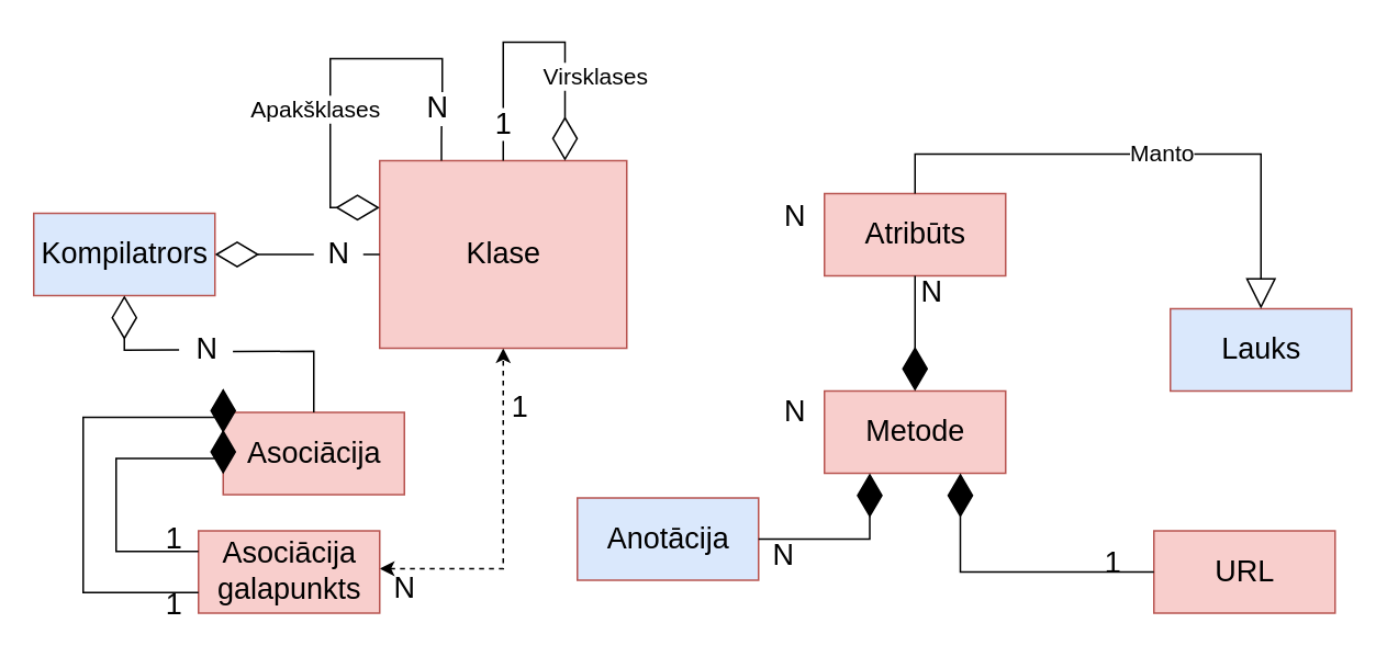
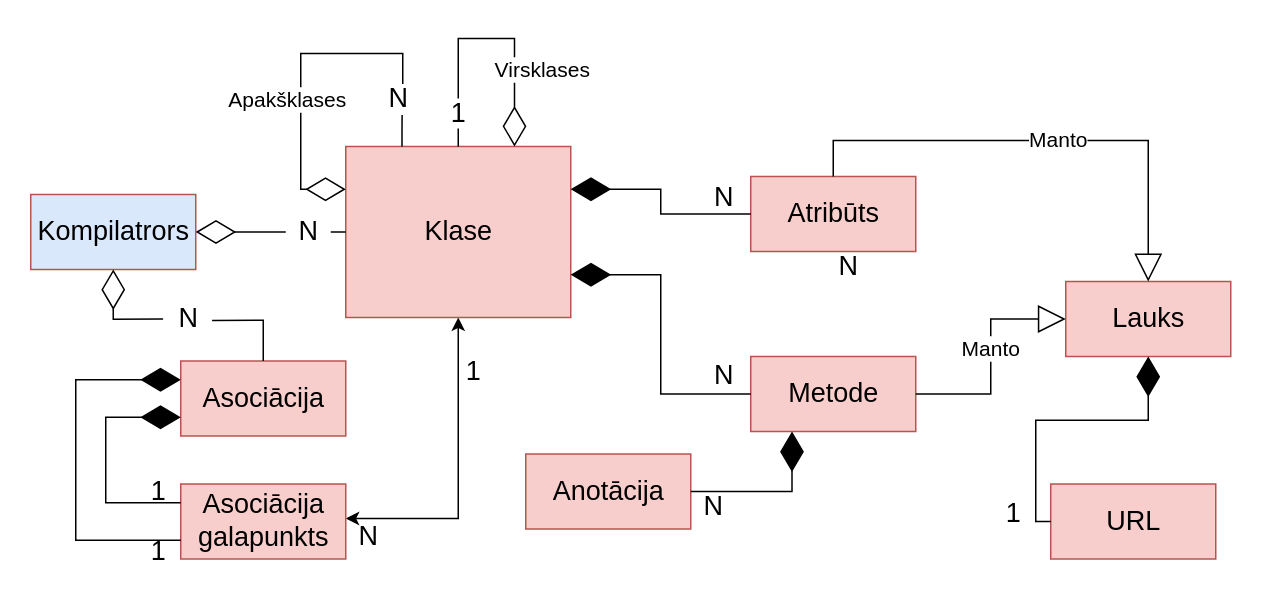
+ <mxCell id="16" value="" style="endArrow=diamondThin;endFill=1;endSize=24;html=1;rounded=0;edgeStyle=orthogonalEdgeStyle;entryX=1;entryY=0.25;entryDx=0;entryDy=0;exitX=0;exitY=0.5;exitDx=0;exitDy=0;" parent="1" source="10" target="6" edge="1"><mxGeometry width="160" relative="1" as="geometry"><mxPoint x="490" y="162" as="sourcePoint" /><mxPoint x="370" y="162" as="targetPoint" /></mxGeometry></mxCell>
- <mxCell id="20" value="" style="endArrow=diamondThin;endFill=1;endSize=24;html=1;rounded=0;edgeStyle=orthogonalEdgeStyle;entryX=0.5;entryY=0;entryDx=0;entryDy=0;exitX=0.5;exitY=1;exitDx=0;exitDy=0;" parent="1" source="10" target="9" edge="1"><mxGeometry width="160" relative="1" as="geometry"><mxPoint x="675" y="372" as="sourcePoint" /><mxPoint x="592.5" y="292" as="targetPoint" /></mxGeometry></mxCell>
- <mxCell id="11" value="&lt;font style=&quot;font-size: 18px&quot;&gt;Lauks&lt;/font&gt;" style="html=1;fillColor=#dae8fc;strokeColor=#b85450;" parent="1" vertex="1"><mxGeometry x="710" y="182" width="110" height="50" as="geometry" /></mxCell>
+ <mxCell id="11" value="&lt;font style=&quot;font-size: 18px&quot;&gt;Lauks&lt;/font&gt;" style="html=1;fillColor=#f8cecc;strokeColor=#b85450;" parent="1" vertex="1"><mxGeometry x="710" y="182" width="110" height="50" as="geometry" /></mxCell>
+ <mxCell id="17" value="" style="endArrow=diamondThin;endFill=1;endSize=24;html=1;rounded=0;edgeStyle=orthogonalEdgeStyle;entryX=1;entryY=0.75;entryDx=0;entryDy=0;exitX=0;exitY=0.5;exitDx=0;exitDy=0;" parent="1" source="9" target="6" edge="1"><mxGeometry width="160" relative="1" as="geometry"><mxPoint x="530" y="172.52" as="sourcePoint" /><mxPoint x="390" y="182.02" as="targetPoint" /></mxGeometry></mxCell>
+ <mxCell id="15" value="&lt;font style=&quot;font-size: 14px&quot;&gt;Manto&lt;/font&gt;" style="endArrow=block;endSize=16;endFill=0;html=1;rounded=0;edgeStyle=orthogonalEdgeStyle;entryX=0;entryY=0.5;entryDx=0;entryDy=0;exitX=1;exitY=0.5;exitDx=0;exitDy=0;" parent="1" source="9" target="11" edge="1"><mxGeometry x="0.06" width="160" relative="1" as="geometry"><mxPoint x="565" y="112" as="sourcePoint" /><mxPoint x="785" y="226" as="targetPoint" /><Array as="points"><mxPoint x="660" y="257" /><mxPoint x="660" y="207" /></Array><mxPoint as="offset" /></mxGeometry></mxCell>
- <mxCell id="3" value="&lt;font style=&quot;font-size: 18px&quot;&gt;Asociācija&lt;/font&gt;" style="html=1;fillColor=#f8cecc;strokeColor=#b85450;" parent="1" vertex="1"><mxGeometry x="135" y="245" width="110" height="50" as="geometry" /></mxCell>
+ <mxCell id="3" value="&lt;font style=&quot;font-size: 18px&quot;&gt;Asociācija&lt;/font&gt;" style="html=1;fillColor=#f8cecc;strokeColor=#b85450;" parent="1" vertex="1"><mxGeometry x="120" y="235" width="110" height="50" as="geometry" /></mxCell>
- <mxCell id="4" style="edgeStyle=orthogonalEdgeStyle;rounded=0;orthogonalLoop=1;jettySize=auto;html=1;entryX=0.5;entryY=1;entryDx=0;entryDy=0;startArrow=classic;startFill=1;endArrow=classic;endFill=1;dashed=1;" parent="1" source="5" target="6" edge="1"><mxGeometry relative="1" as="geometry"><Array as="points"><mxPoint x="175" y="340" /><mxPoint x="305" y="340" /></Array></mxGeometry></mxCell>
+ <mxCell id="4" style="edgeStyle=orthogonalEdgeStyle;rounded=0;orthogonalLoop=1;jettySize=auto;html=1;entryX=0.5;entryY=1;entryDx=0;entryDy=0;startArrow=classic;startFill=1;endArrow=classic;endFill=1;" parent="1" source="5" target="6" edge="1"><mxGeometry relative="1" as="geometry"><Array as="points"><mxPoint x="175" y="340" /><mxPoint x="305" y="340" /></Array></mxGeometry></mxCell>
- <mxCell id="7" value="&lt;font style=&quot;font-size: 18px&quot;&gt;Anotācija&lt;/font&gt;" style="html=1;fillColor=#dae8fc;strokeColor=#b85450;" parent="1" vertex="1"><mxGeometry x="350" y="297" width="110" height="50" as="geometry" /></mxCell>
+ <mxCell id="7" value="&lt;font style=&quot;font-size: 18px&quot;&gt;Anotācija&lt;/font&gt;" style="html=1;fillColor=#f8cecc;strokeColor=#b85450;" parent="1" vertex="1"><mxGeometry x="350" y="297" width="110" height="50" as="geometry" /></mxCell>
- <mxCell id="19" value="" style="endArrow=diamondThin;endFill=1;endSize=24;html=1;rounded=0;edgeStyle=orthogonalEdgeStyle;entryX=0.75;entryY=1;entryDx=0;entryDy=0;exitX=0;exitY=0.5;exitDx=0;exitDy=0;" parent="1" source="8" target="9" edge="1"><mxGeometry width="160" relative="1" as="geometry"><mxPoint x="755" y="300" as="sourcePoint" /><mxPoint x="537.5" y="242" as="targetPoint" /></mxGeometry></mxCell>
+ <mxCell id="19" value="" style="endArrow=diamondThin;endFill=1;endSize=24;html=1;rounded=0;edgeStyle=orthogonalEdgeStyle;exitX=0;exitY=0.5;exitDx=0;exitDy=0;" parent="1" source="8" target="11" edge="1"><mxGeometry width="160" relative="1" as="geometry"><mxPoint x="755" y="300" as="sourcePoint" /><mxPoint x="537.5" y="242" as="targetPoint" /></mxGeometry></mxCell>
